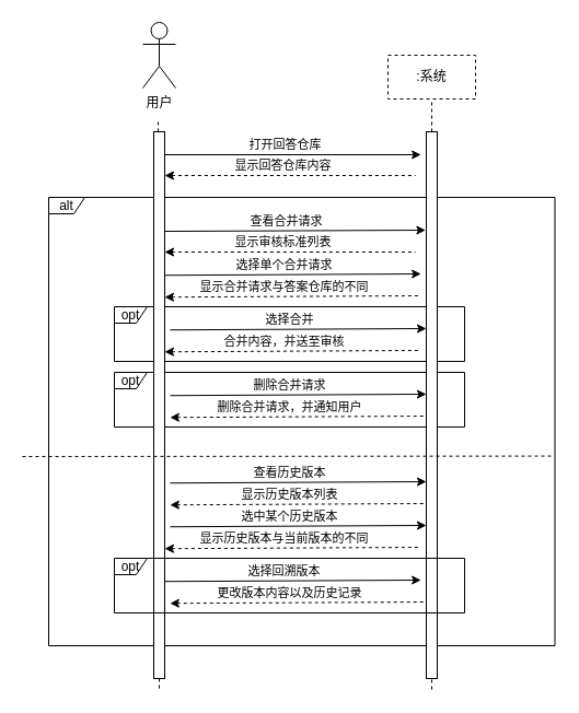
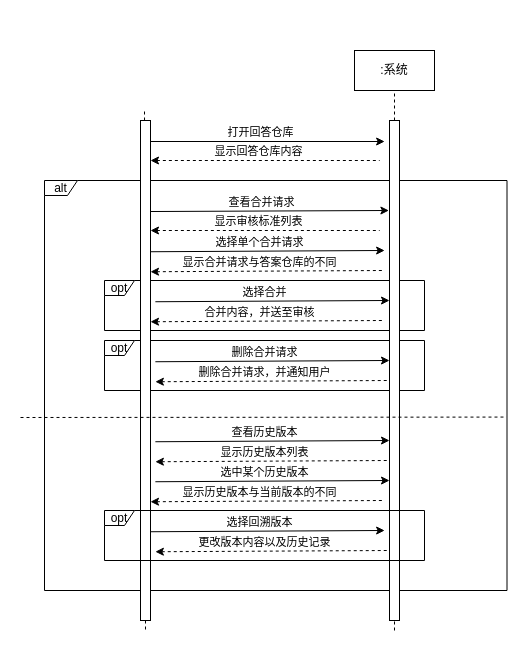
- <mxCell id="5" value="用户" style="shape=umlActor;verticalLabelPosition=bottom;verticalAlign=top;html=1;outlineConnect=0;" parent="1" vertex="1"><mxGeometry x="130" y="20" width="30" height="60" as="geometry" /></mxCell>
- <mxCell id="7" value=":系统" style="rounded=0;whiteSpace=wrap;html=1;dashed=1;" parent="1" vertex="1"><mxGeometry x="354" y="50" width="80" height="40" as="geometry" /></mxCell>
+ <mxCell id="7" value=":系统" style="rounded=0;whiteSpace=wrap;html=1;" parent="1" vertex="1"><mxGeometry x="354" y="50" width="80" height="40" as="geometry" /></mxCell>
